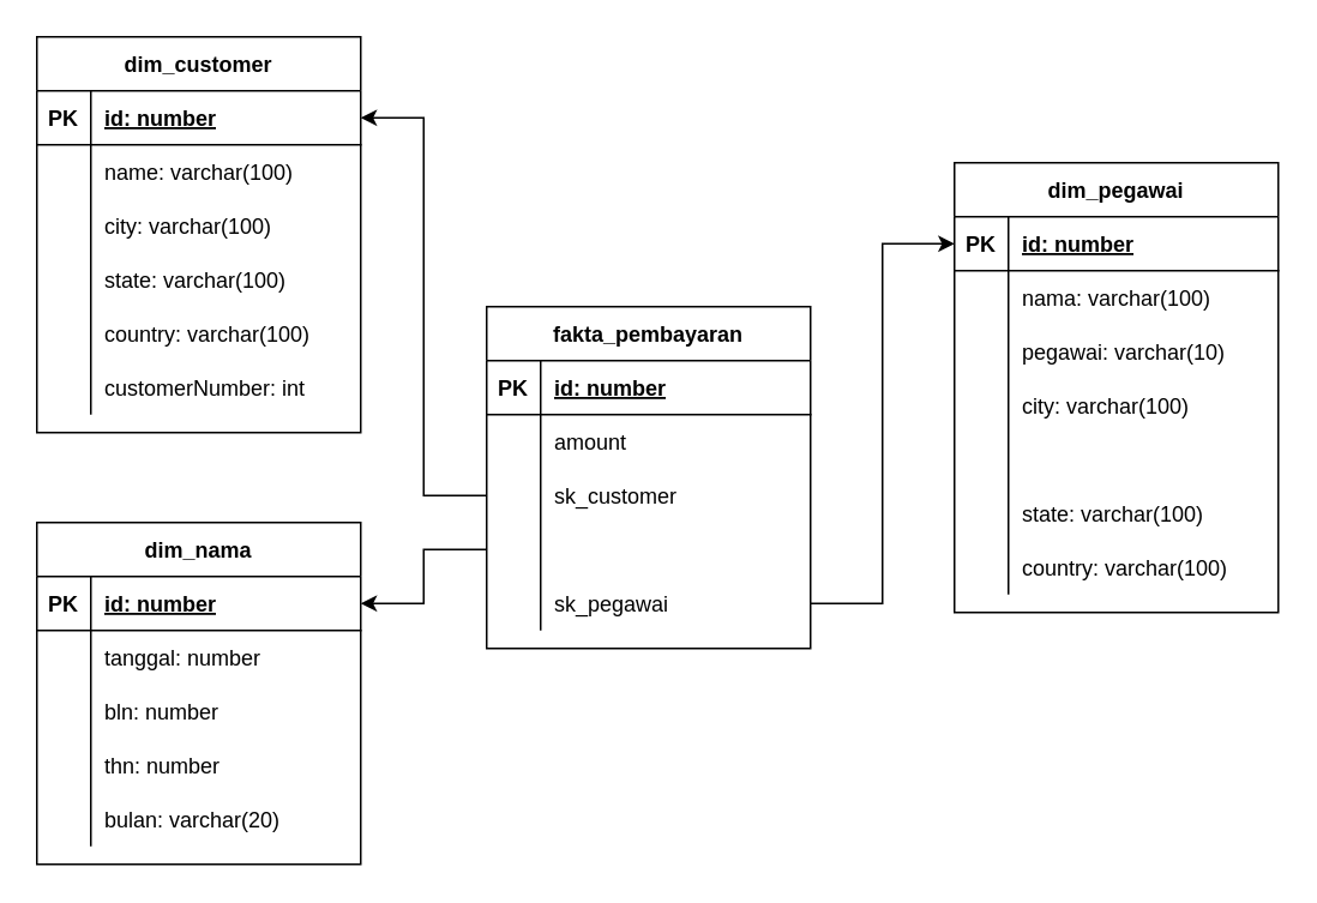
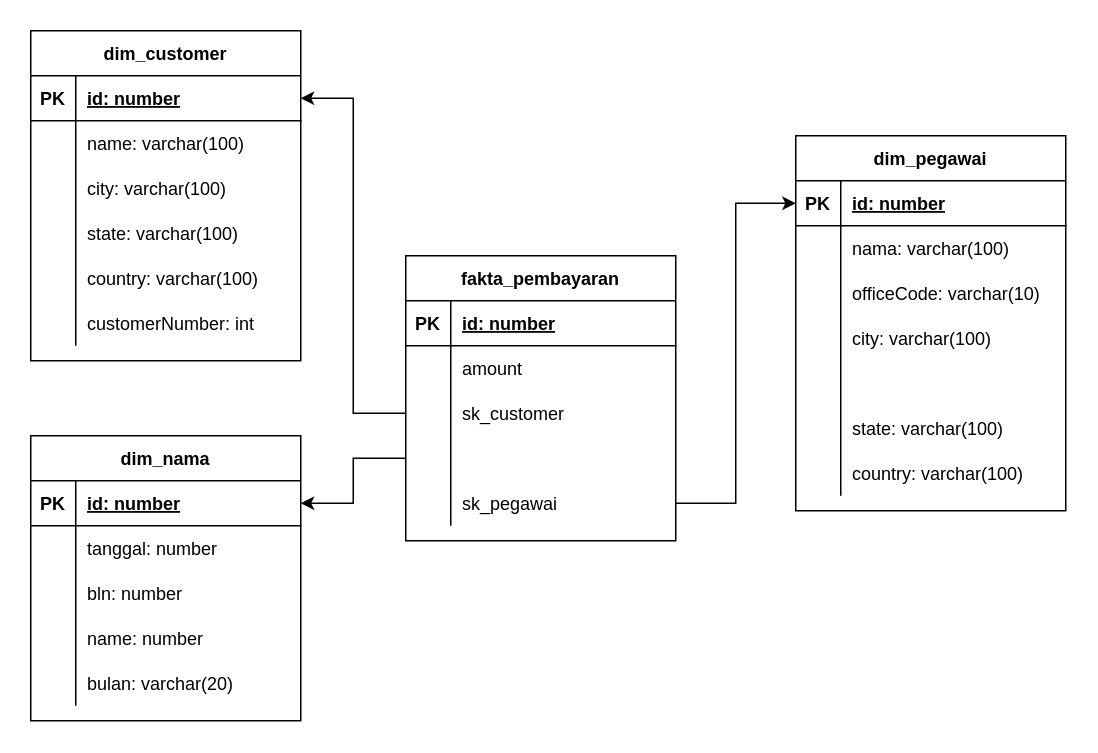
- <mxCell id="63" value="pegawai: varchar(10)" style="shape=partialRectangle;connectable=0;fillColor=none;top=0;left=0;bottom=0;right=0;align=left;spacingLeft=6;overflow=hidden;" parent="61" vertex="1"><mxGeometry x="30" width="150" height="30" as="geometry" /></mxCell>
+ <mxCell id="63" value="officeCode: varchar(10)" style="shape=partialRectangle;connectable=0;fillColor=none;top=0;left=0;bottom=0;right=0;align=left;spacingLeft=6;overflow=hidden;" parent="61" vertex="1"><mxGeometry x="30" width="150" height="30" as="geometry" /></mxCell>
- <mxCell id="49" value="thn: number" style="shape=partialRectangle;connectable=0;fillColor=none;top=0;left=0;bottom=0;right=0;align=left;spacingLeft=6;overflow=hidden;" parent="47" vertex="1"><mxGeometry x="30" width="150" height="30" as="geometry" /></mxCell>
+ <mxCell id="49" value="name: number" style="shape=partialRectangle;connectable=0;fillColor=none;top=0;left=0;bottom=0;right=0;align=left;spacingLeft=6;overflow=hidden;" parent="47" vertex="1"><mxGeometry x="30" width="150" height="30" as="geometry" /></mxCell>
